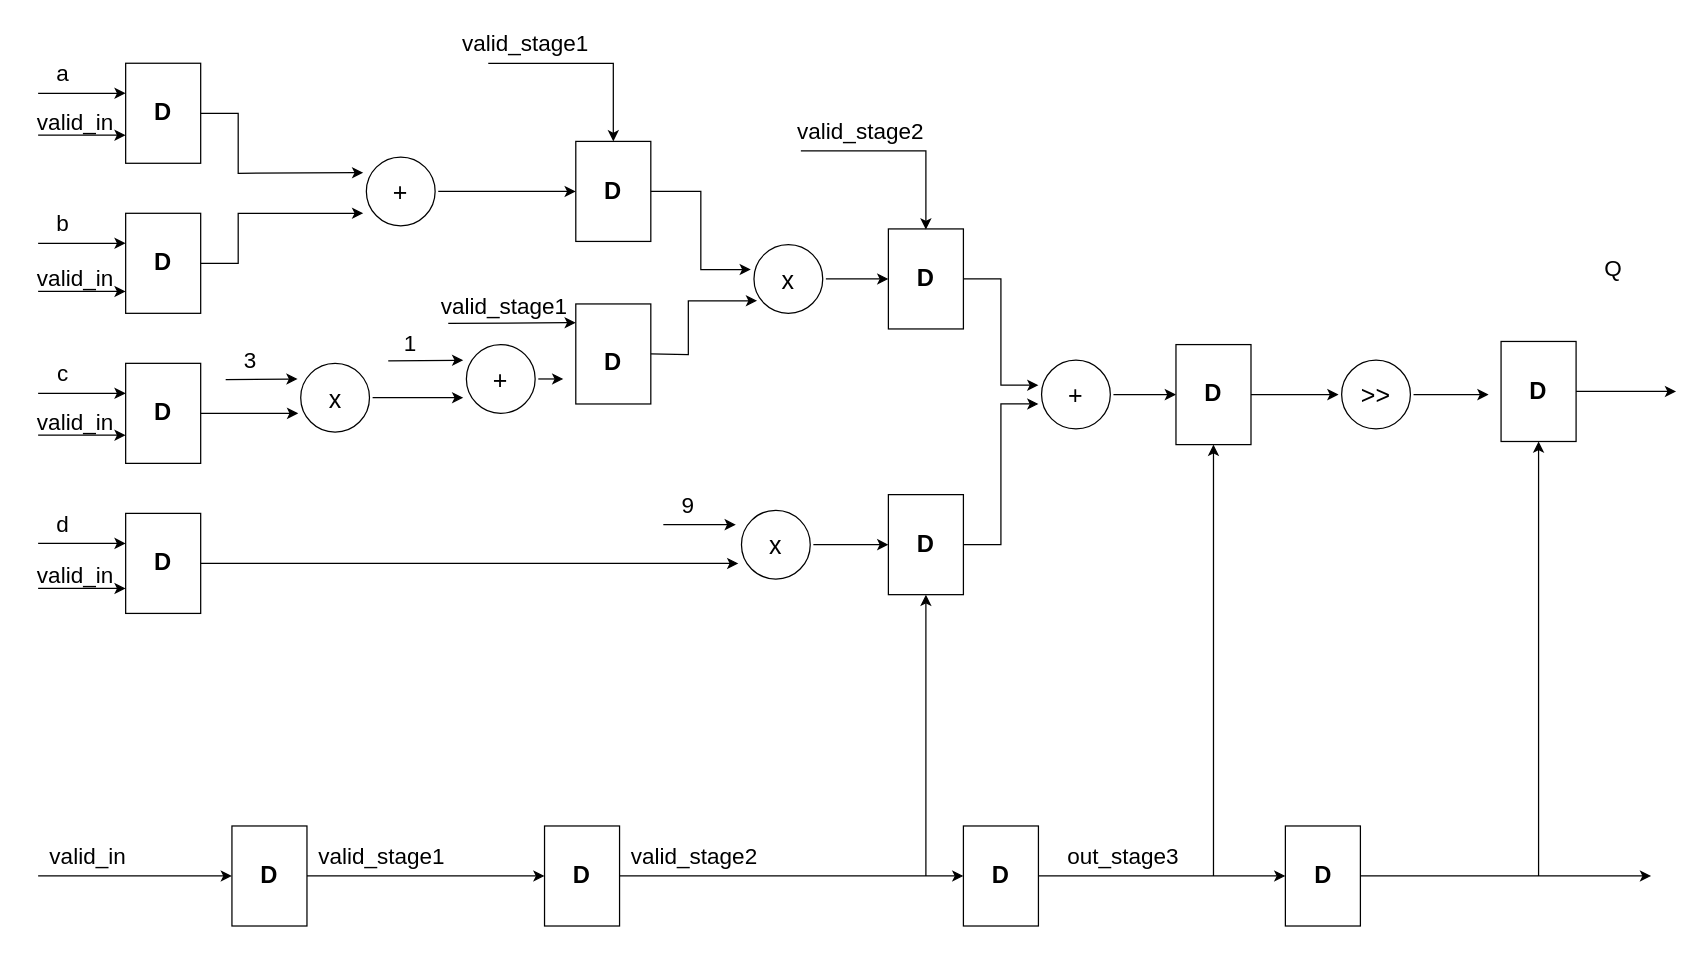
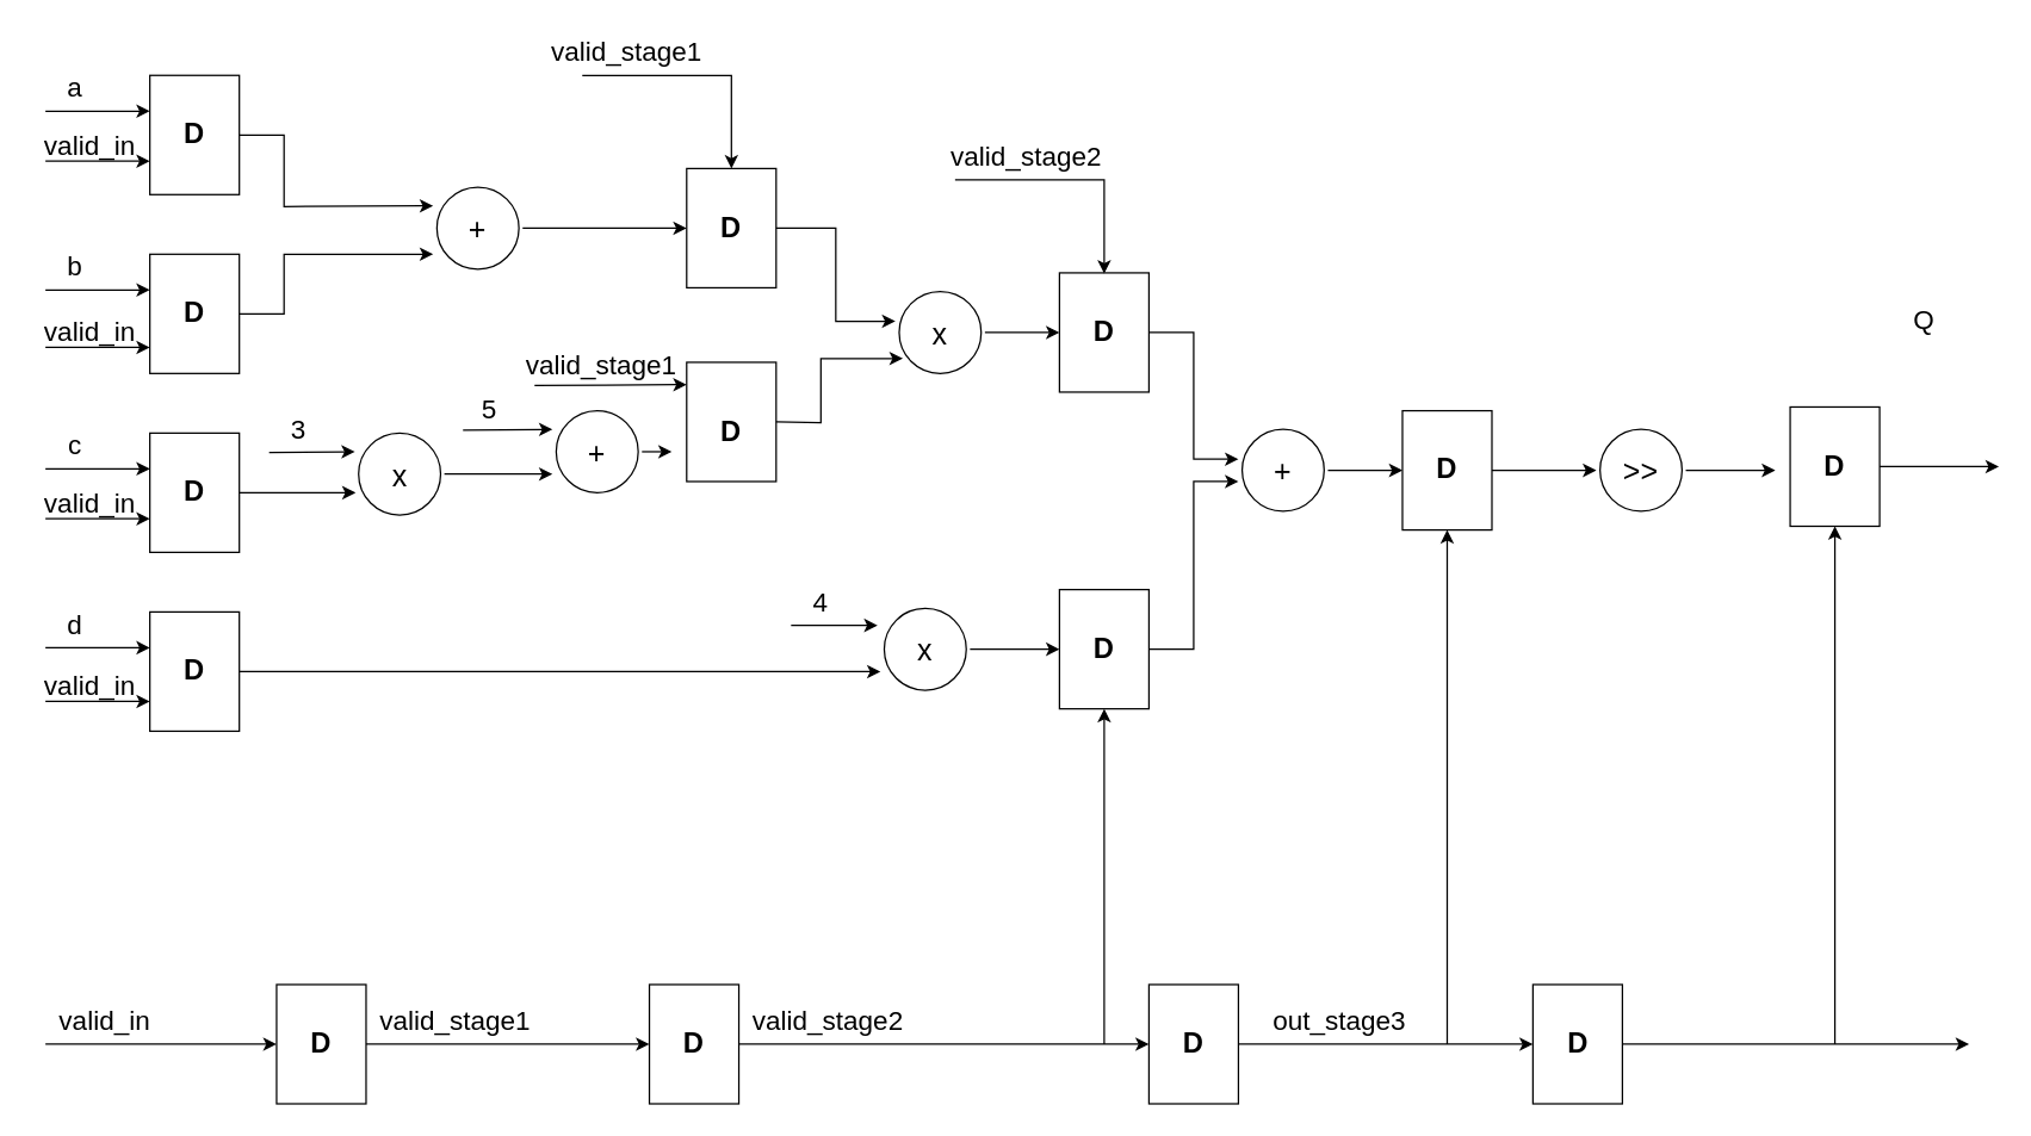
- <mxCell id="36" value="&lt;font style=&quot;font-size: 18px;&quot;&gt;1&lt;/font&gt;" style="text;html=1;align=center;verticalAlign=middle;whiteSpace=wrap;rounded=0;" vertex="1" parent="1"><mxGeometry x="297.5" y="260" width="60" height="30" as="geometry" /></mxCell>
+ <mxCell id="36" value="&lt;font style=&quot;font-size: 18px;&quot;&gt;5&lt;/font&gt;" style="text;html=1;align=center;verticalAlign=middle;whiteSpace=wrap;rounded=0;" vertex="1" parent="1"><mxGeometry x="297.5" y="260" width="60" height="30" as="geometry" /></mxCell>
- <mxCell id="43" value="&lt;font style=&quot;font-size: 18px;&quot;&gt;9&lt;/font&gt;" style="text;html=1;align=center;verticalAlign=middle;whiteSpace=wrap;rounded=0;" vertex="1" parent="1"><mxGeometry x="520" y="388.5" width="60" height="30" as="geometry" /></mxCell>
+ <mxCell id="43" value="&lt;font style=&quot;font-size: 18px;&quot;&gt;4&lt;/font&gt;" style="text;html=1;align=center;verticalAlign=middle;whiteSpace=wrap;rounded=0;" vertex="1" parent="1"><mxGeometry x="520" y="388.5" width="60" height="30" as="geometry" /></mxCell>
